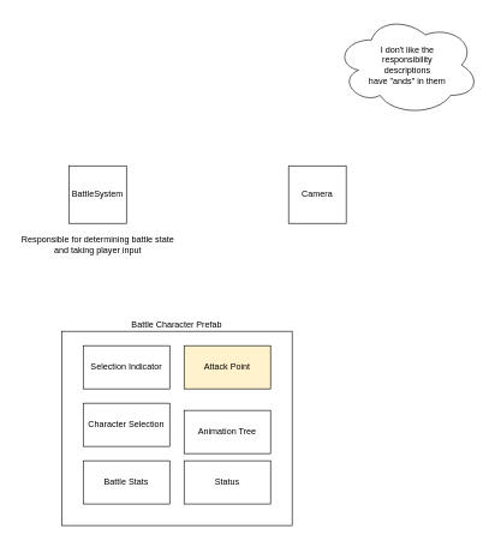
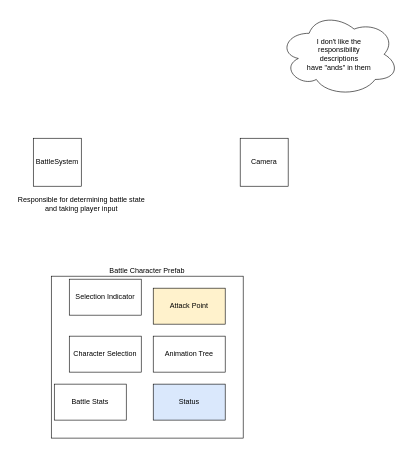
- <mxCell id="2" value="BattleSystem" style="whiteSpace=wrap;html=1;aspect=fixed;" vertex="1" parent="1"><mxGeometry x="95" y="230" width="80" height="80" as="geometry" /></mxCell>
+ <mxCell id="2" value="BattleSystem" style="whiteSpace=wrap;html=1;aspect=fixed;" vertex="1" parent="1"><mxGeometry x="55" y="230" width="80" height="80" as="geometry" /></mxCell>
- <mxCell id="7" value="Selection Indicator" style="rounded=0;whiteSpace=wrap;html=1;" vertex="1" parent="1"><mxGeometry x="115" y="480" width="120" height="60" as="geometry" /></mxCell>
+ <mxCell id="7" value="Selection Indicator" style="rounded=0;whiteSpace=wrap;html=1;" vertex="1" parent="1"><mxGeometry x="115" y="465" width="120" height="60" as="geometry" /></mxCell>
- <mxCell id="10" value="Animation Tree" style="rounded=0;whiteSpace=wrap;html=1;" vertex="1" parent="1"><mxGeometry x="255" y="570" width="120" height="60" as="geometry" /></mxCell>
+ <mxCell id="10" value="Animation Tree" style="rounded=0;whiteSpace=wrap;html=1;" vertex="1" parent="1"><mxGeometry x="255" y="560" width="120" height="60" as="geometry" /></mxCell>
- <mxCell id="11" value="Battle Stats" style="rounded=0;whiteSpace=wrap;html=1;" vertex="1" parent="1"><mxGeometry x="115" y="640" width="120" height="60" as="geometry" /></mxCell>
+ <mxCell id="11" value="Battle Stats" style="rounded=0;whiteSpace=wrap;html=1;" vertex="1" parent="1"><mxGeometry x="90" y="640" width="120" height="60" as="geometry" /></mxCell>
- <mxCell id="12" value="Status" style="rounded=0;whiteSpace=wrap;html=1;" vertex="1" parent="1"><mxGeometry x="255" y="640" width="120" height="60" as="geometry" /></mxCell>
+ <mxCell id="12" value="Status" style="rounded=0;whiteSpace=wrap;html=1;fillColor=#dae8fc;" vertex="1" parent="1"><mxGeometry x="255" y="640" width="120" height="60" as="geometry" /></mxCell>
